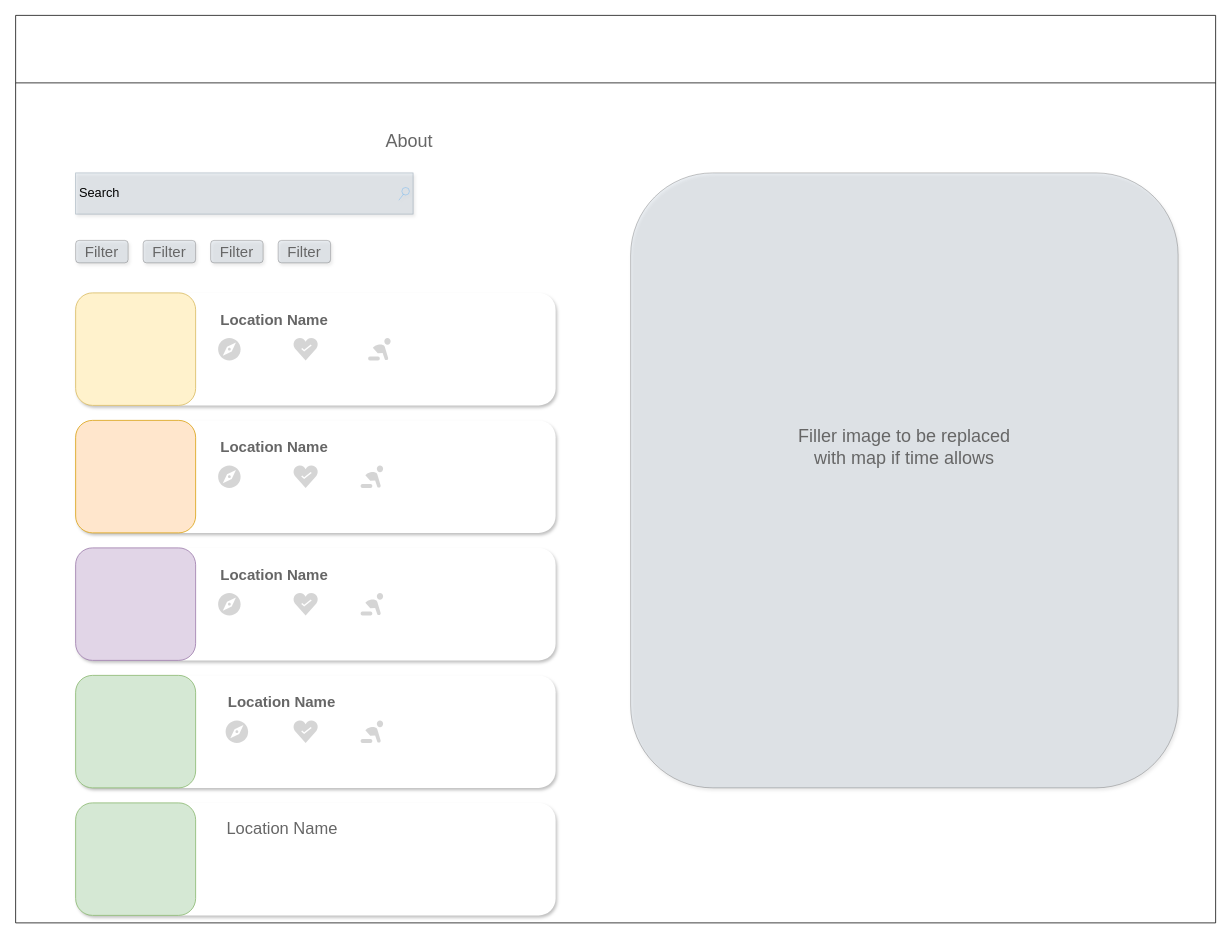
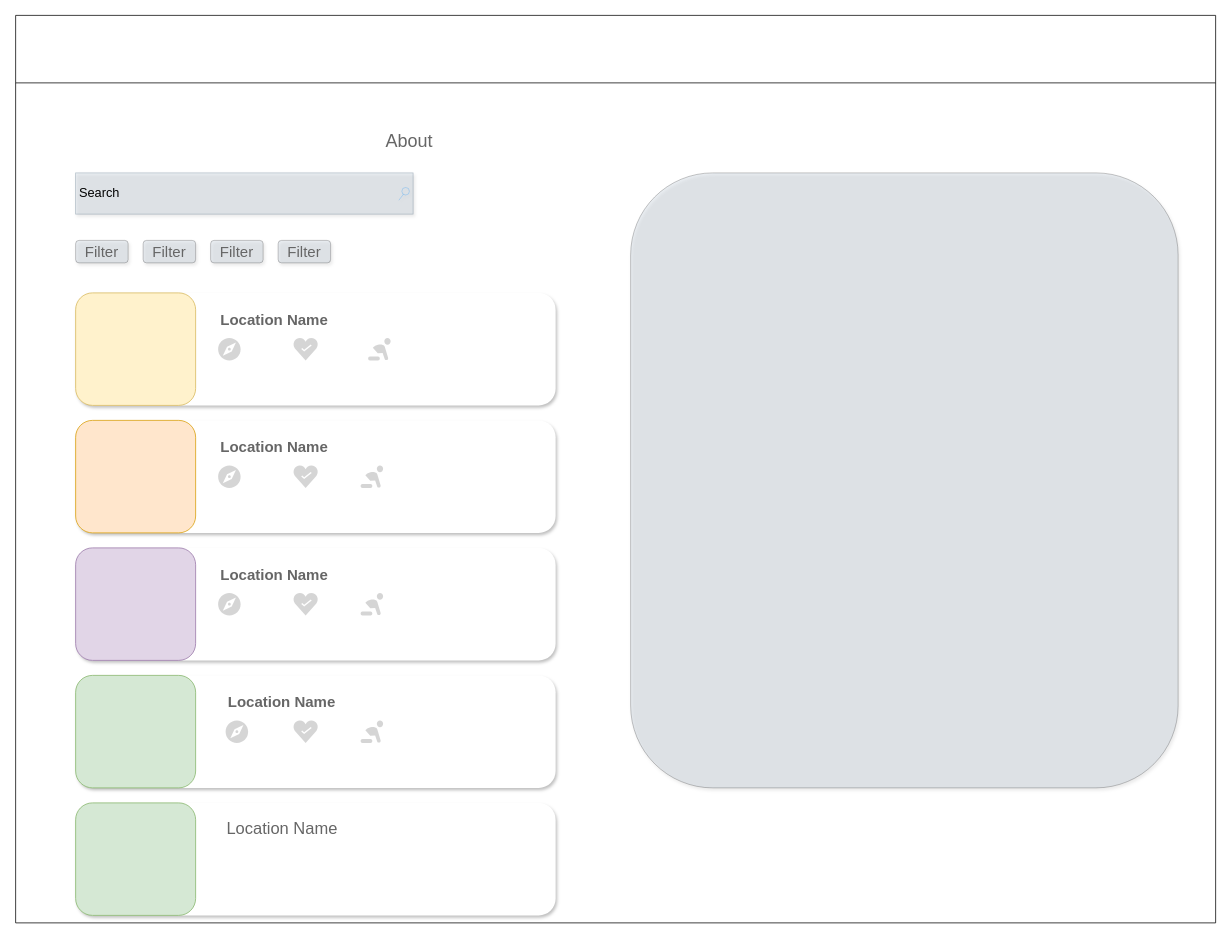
- <mxCell id="37" value="Filler image to be replaced with map if time allows&lt;br&gt;" style="text;html=1;strokeColor=none;fillColor=none;align=center;verticalAlign=middle;whiteSpace=wrap;rounded=0;shadow=1;fontSize=24;fontColor=#666666;opacity=30;" parent="2" vertex="1"><mxGeometry x="1025" y="560" width="320" height="30" as="geometry" /></mxCell>
